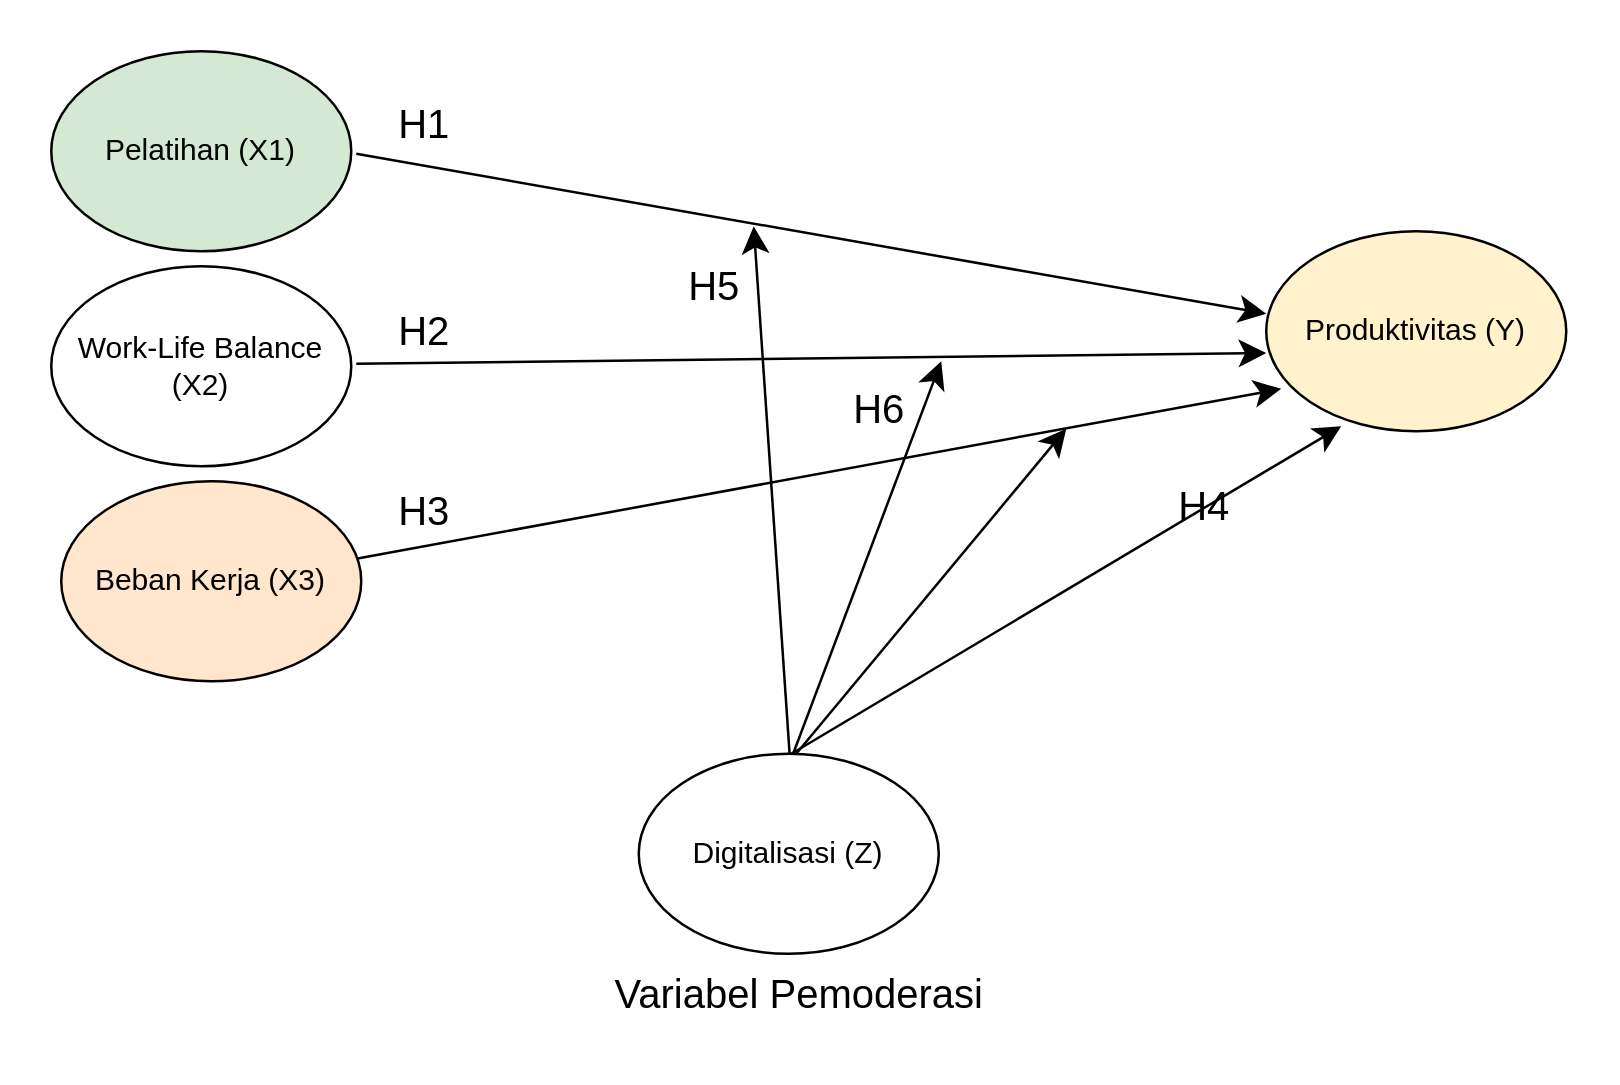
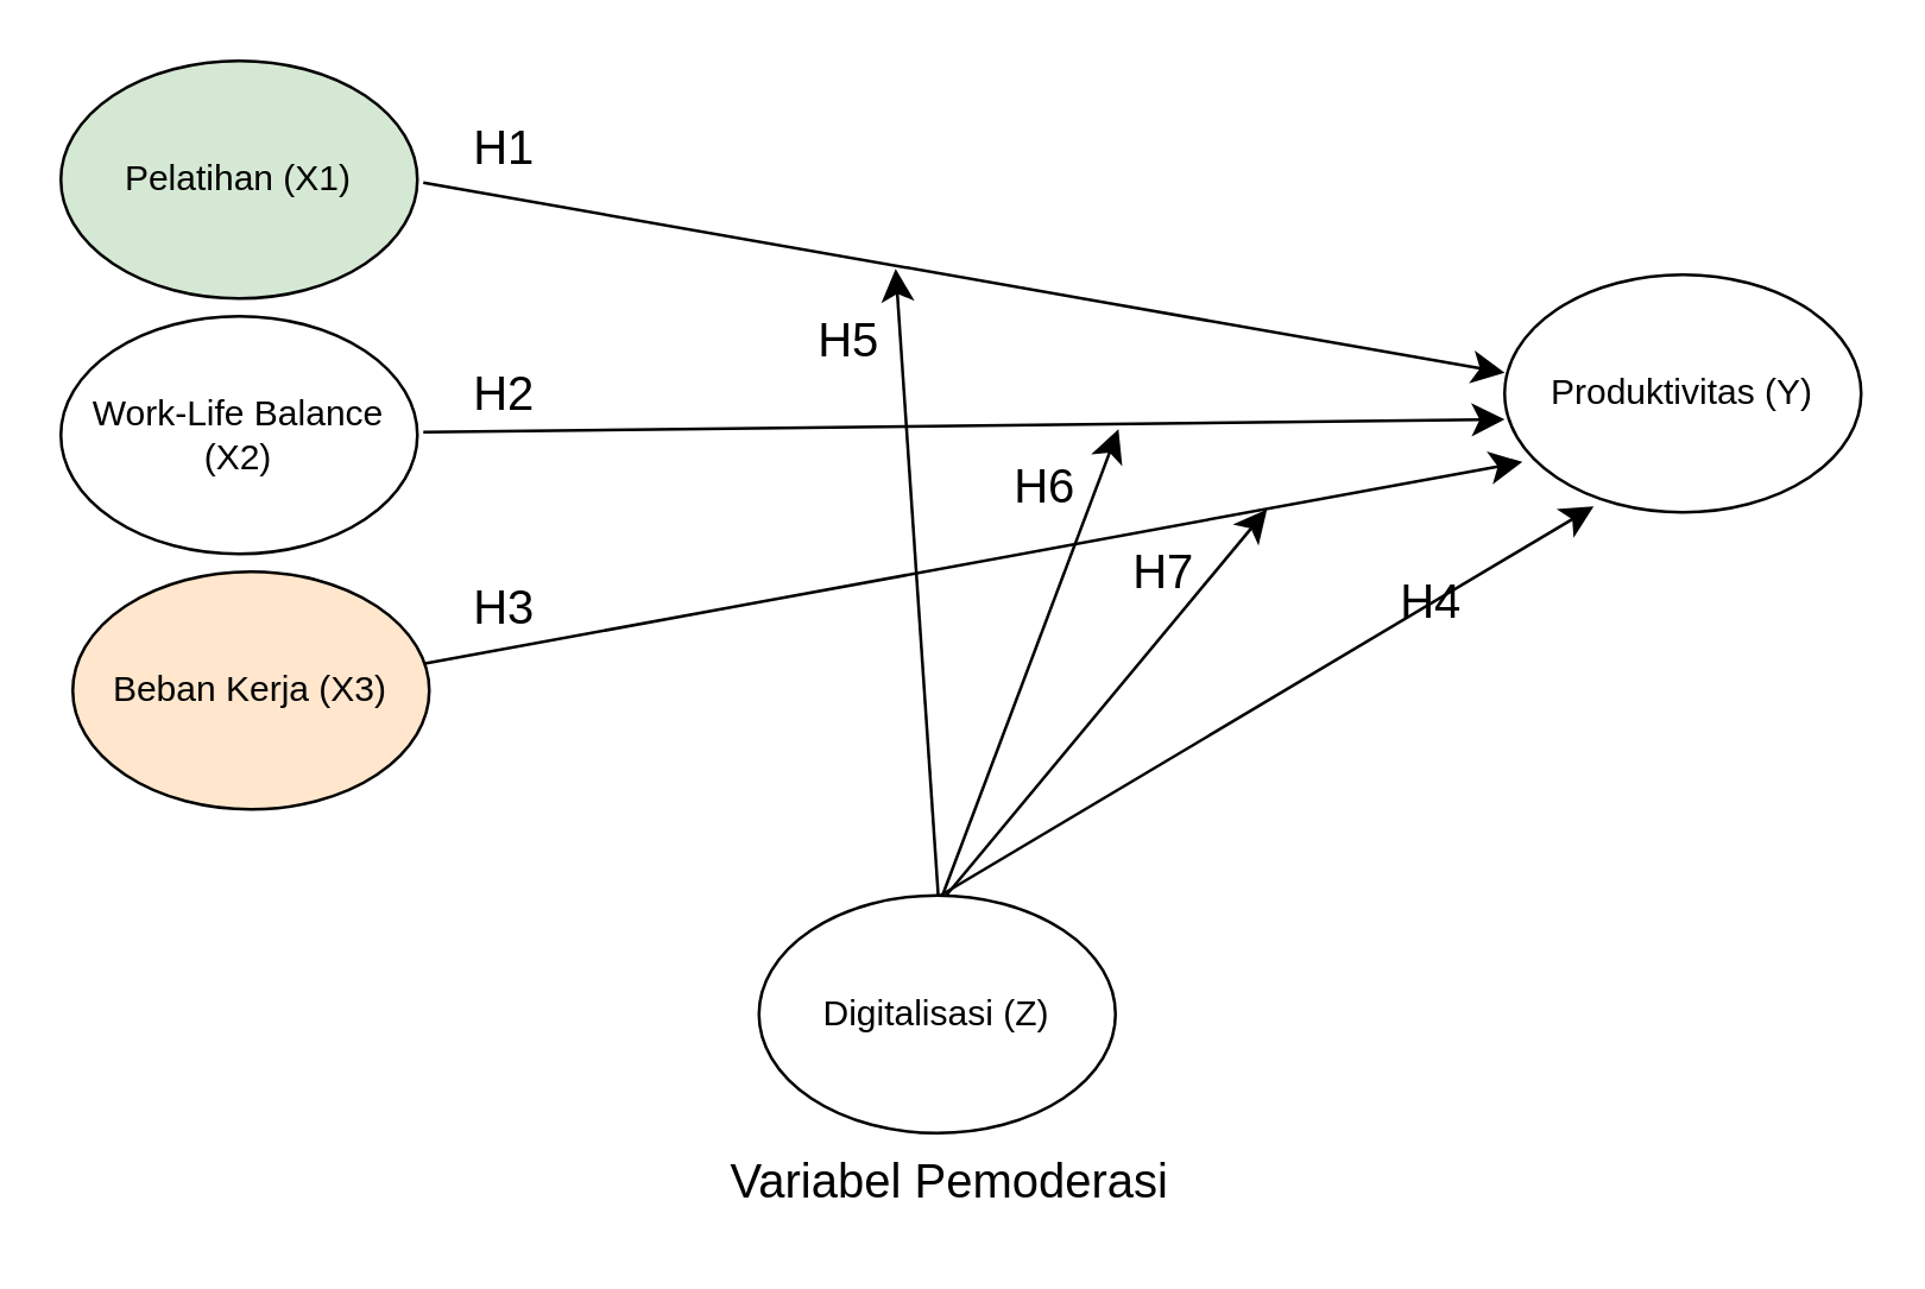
- <mxCell id="21" value="Produktivitas (Y)" style="ellipse;whiteSpace=wrap;html=1;fillColor=#fff2cc;" vertex="1" parent="1"><mxGeometry x="506" y="92" width="120" height="80" as="geometry" /></mxCell>
+ <mxCell id="21" value="Produktivitas (Y)" style="ellipse;whiteSpace=wrap;html=1;" vertex="1" parent="1"><mxGeometry x="506" y="92" width="120" height="80" as="geometry" /></mxCell>
+ <mxCell id="16" value="H7" style="text;html=1;align=center;verticalAlign=middle;resizable=0;points=[];autosize=1;strokeColor=none;fillColor=none;fontSize=16;" vertex="1" parent="1"><mxGeometry x="372" y="176.5" width="38" height="31" as="geometry" /></mxCell>
